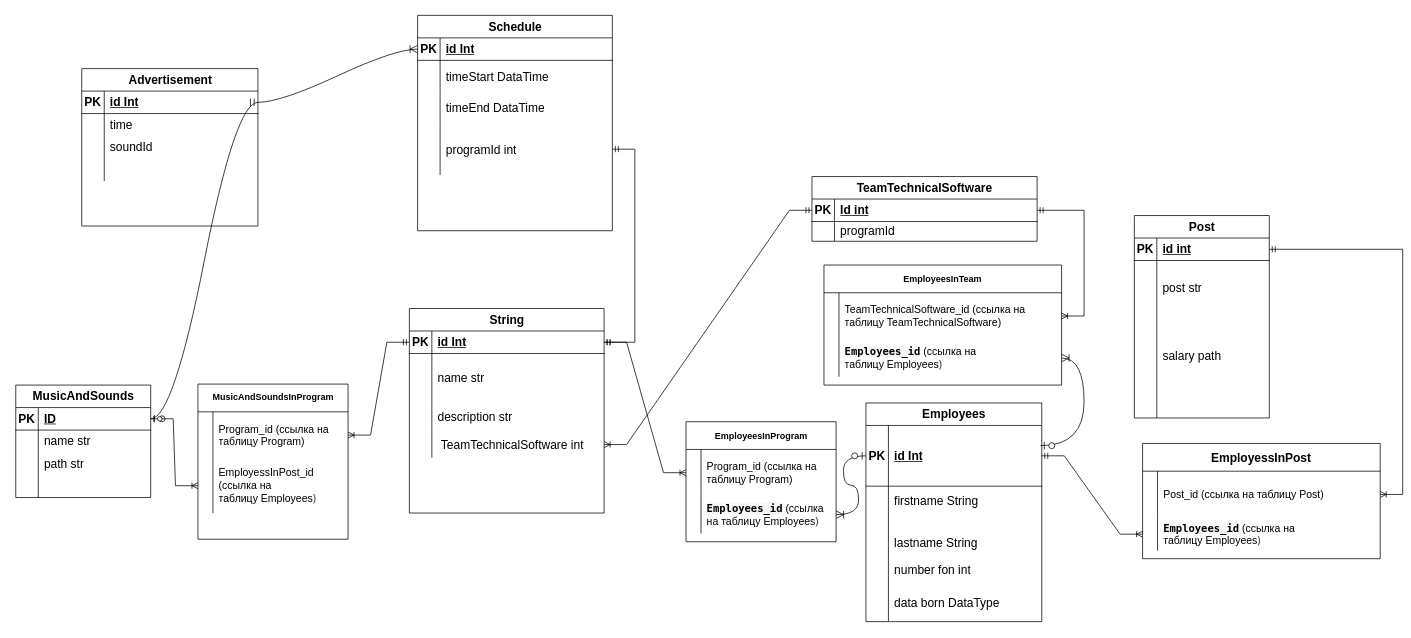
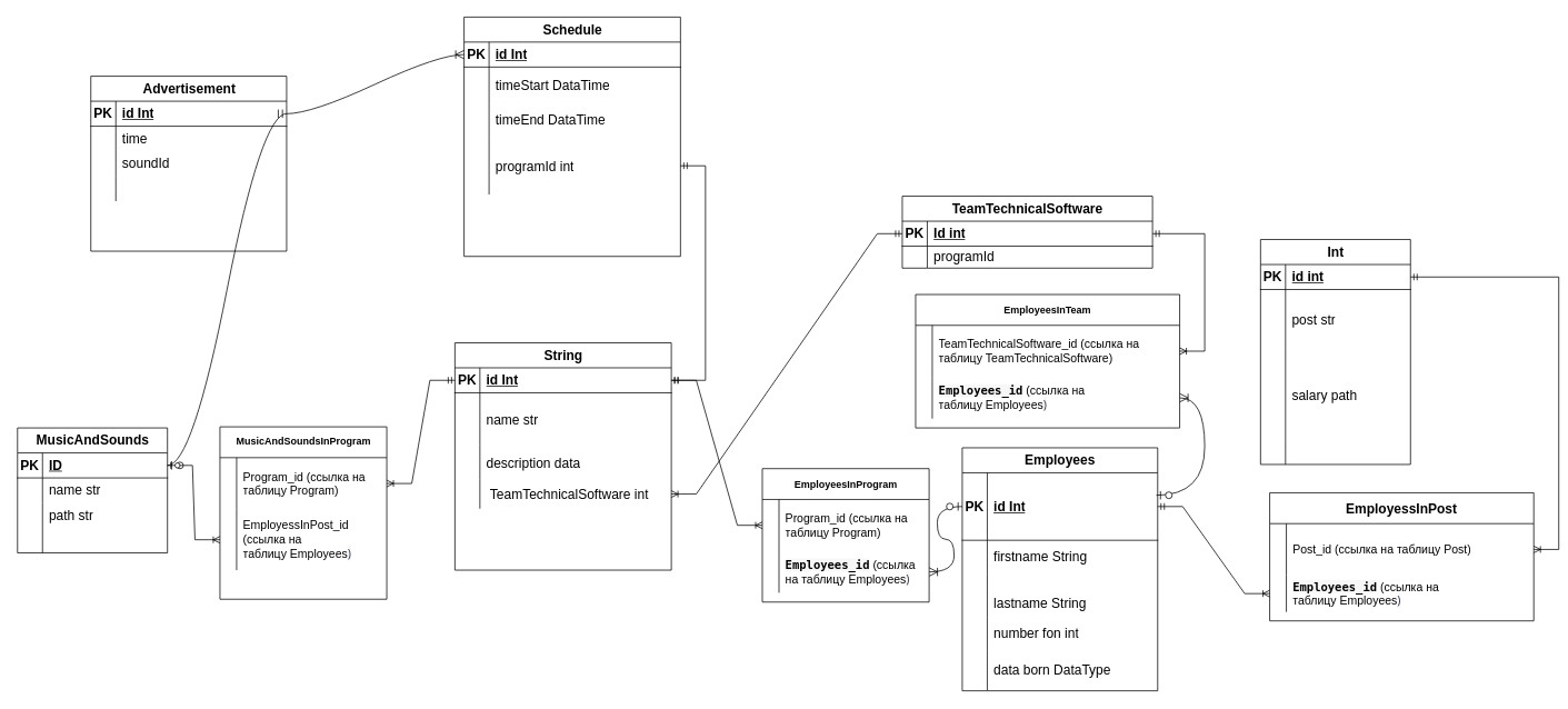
- <mxCell id="2" value="Post" style="shape=table;startSize=30;container=1;collapsible=1;childLayout=tableLayout;fixedRows=1;rowLines=0;fontStyle=1;align=center;resizeLast=1;html=1;fontSize=16;" parent="1" vertex="1"><mxGeometry x="1512" y="287" width="180" height="270" as="geometry" /></mxCell>
+ <mxCell id="2" value="Int" style="shape=table;startSize=30;container=1;collapsible=1;childLayout=tableLayout;fixedRows=1;rowLines=0;fontStyle=1;align=center;resizeLast=1;html=1;fontSize=16;" parent="1" vertex="1"><mxGeometry x="1512" y="287" width="180" height="270" as="geometry" /></mxCell>
- <mxCell id="24" value="description str" style="shape=partialRectangle;connectable=0;fillColor=none;top=0;left=0;bottom=0;right=0;align=left;spacingLeft=6;overflow=hidden;whiteSpace=wrap;html=1;fontSize=16;" parent="22" vertex="1"><mxGeometry x="30" width="229.759" height="41" as="geometry"><mxRectangle width="229.759" height="41" as="alternateBounds" /></mxGeometry></mxCell>
+ <mxCell id="24" value="description data" style="shape=partialRectangle;connectable=0;fillColor=none;top=0;left=0;bottom=0;right=0;align=left;spacingLeft=6;overflow=hidden;whiteSpace=wrap;html=1;fontSize=16;" parent="22" vertex="1"><mxGeometry x="30" width="229.759" height="41" as="geometry"><mxRectangle width="229.759" height="41" as="alternateBounds" /></mxGeometry></mxCell>
